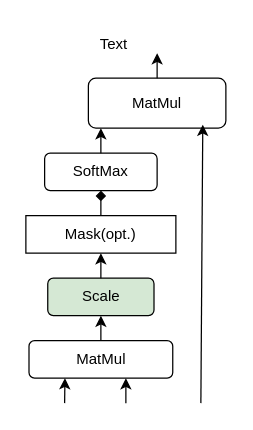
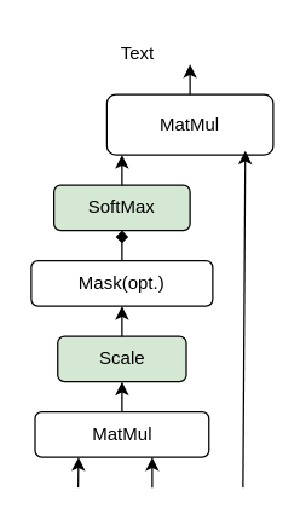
- <mxCell id="3" value="SoftMax" style="rounded=1;whiteSpace=wrap;html=1;" vertex="1" parent="1"><mxGeometry x="35" y="122" width="90" height="30" as="geometry" /></mxCell>
+ <mxCell id="3" value="SoftMax" style="rounded=1;whiteSpace=wrap;html=1;fillColor=#d5e8d4;" vertex="1" parent="1"><mxGeometry x="35" y="122" width="90" height="30" as="geometry" /></mxCell>
- <mxCell id="4" value="Mask(opt.)" style="whiteSpace=wrap;html=1;rounded=0;" vertex="1" parent="1"><mxGeometry x="20" y="172" width="120" height="30" as="geometry" /></mxCell>
+ <mxCell id="4" value="Mask(opt.)" style="rounded=1;whiteSpace=wrap;html=1;" vertex="1" parent="1"><mxGeometry x="20" y="172" width="120" height="30" as="geometry" /></mxCell>
